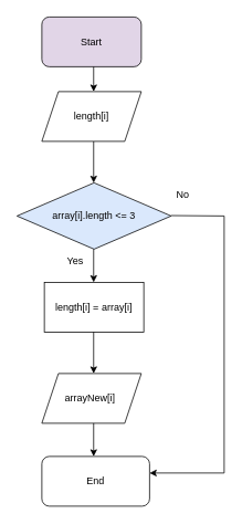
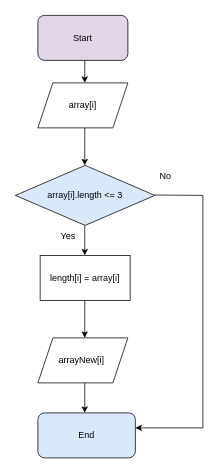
- <mxCell id="14" value="length[i]" style="shape=parallelogram;perimeter=parallelogramPerimeter;whiteSpace=wrap;html=1;fixedSize=1;" vertex="1" parent="1"><mxGeometry x="50" y="110" width="120" height="60" as="geometry" /></mxCell>
+ <mxCell id="14" value="array[i]" style="shape=parallelogram;perimeter=parallelogramPerimeter;whiteSpace=wrap;html=1;fixedSize=1;" vertex="1" parent="1"><mxGeometry x="50" y="110" width="120" height="60" as="geometry" /></mxCell>
- <mxCell id="13" value="End" style="rounded=1;whiteSpace=wrap;html=1;" vertex="1" parent="1"><mxGeometry x="50" y="550" width="130" height="60" as="geometry" /></mxCell>
+ <mxCell id="13" value="End" style="rounded=1;whiteSpace=wrap;html=1;fillColor=#dae8fc;" vertex="1" parent="1"><mxGeometry x="50" y="550" width="130" height="60" as="geometry" /></mxCell>
